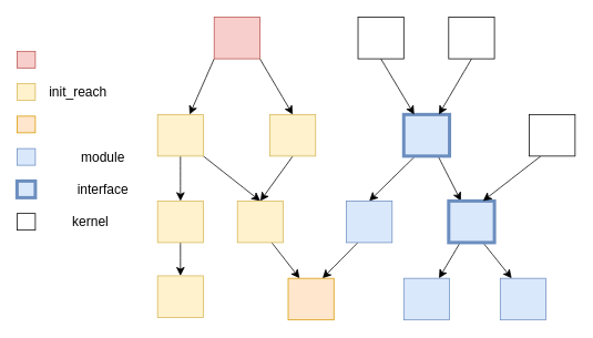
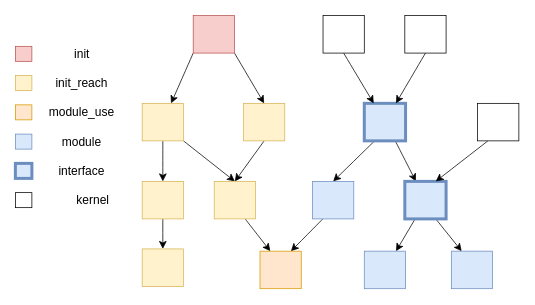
+ <mxCell id="39" value="init" style="text;strokeColor=none;fillColor=none;html=1;align=center;verticalAlign=middle;whiteSpace=wrap;rounded=0;fontSize=16;" parent="1" vertex="1"><mxGeometry x="78.5" y="56" width="60" height="30" as="geometry" /></mxCell>
- <mxCell id="38" value="init_reach" style="text;strokeColor=none;fillColor=none;html=1;align=center;verticalAlign=middle;whiteSpace=wrap;rounded=0;fontSize=16;" parent="1" vertex="1"><mxGeometry x="54" y="95" width="79" height="30" as="geometry" /></mxCell>
+ <mxCell id="38" value="init_reach" style="text;strokeColor=none;fillColor=none;html=1;align=center;verticalAlign=middle;whiteSpace=wrap;rounded=0;fontSize=16;" parent="1" vertex="1"><mxGeometry x="69" y="95" width="79" height="30" as="geometry" /></mxCell>
+ <mxCell id="40" value="module_use" style="text;strokeColor=none;fillColor=none;html=1;align=center;verticalAlign=middle;whiteSpace=wrap;rounded=0;fontSize=16;" parent="1" vertex="1"><mxGeometry x="69" y="134" width="79" height="30" as="geometry" /></mxCell>
- <mxCell id="41" value="module" style="text;strokeColor=none;fillColor=none;html=1;align=center;verticalAlign=middle;whiteSpace=wrap;rounded=0;fontSize=16;" parent="1" vertex="1"><mxGeometry x="84" y="173" width="79" height="30" as="geometry" /></mxCell>
+ <mxCell id="41" value="module" style="text;strokeColor=none;fillColor=none;html=1;align=center;verticalAlign=middle;whiteSpace=wrap;rounded=0;fontSize=16;" parent="1" vertex="1"><mxGeometry x="69" y="173" width="79" height="30" as="geometry" /></mxCell>
- <mxCell id="42" value="interface" style="text;strokeColor=none;fillColor=none;html=1;align=center;verticalAlign=middle;whiteSpace=wrap;rounded=0;fontSize=16;" parent="1" vertex="1"><mxGeometry x="84" y="212" width="79" height="30" as="geometry" /></mxCell>
+ <mxCell id="42" value="interface" style="text;strokeColor=none;fillColor=none;html=1;align=center;verticalAlign=middle;whiteSpace=wrap;rounded=0;fontSize=16;" parent="1" vertex="1"><mxGeometry x="69" y="212" width="79" height="30" as="geometry" /></mxCell>
- <mxCell id="43" value="kernel" style="text;strokeColor=none;fillColor=none;html=1;align=center;verticalAlign=middle;whiteSpace=wrap;rounded=0;fontSize=16;" parent="1" vertex="1"><mxGeometry x="69" y="251" width="79" height="30" as="geometry" /></mxCell>
+ <mxCell id="43" value="kernel" style="text;strokeColor=none;fillColor=none;html=1;align=center;verticalAlign=middle;whiteSpace=wrap;rounded=0;fontSize=16;" parent="1" vertex="1"><mxGeometry x="84" y="251" width="79" height="30" as="geometry" /></mxCell>
